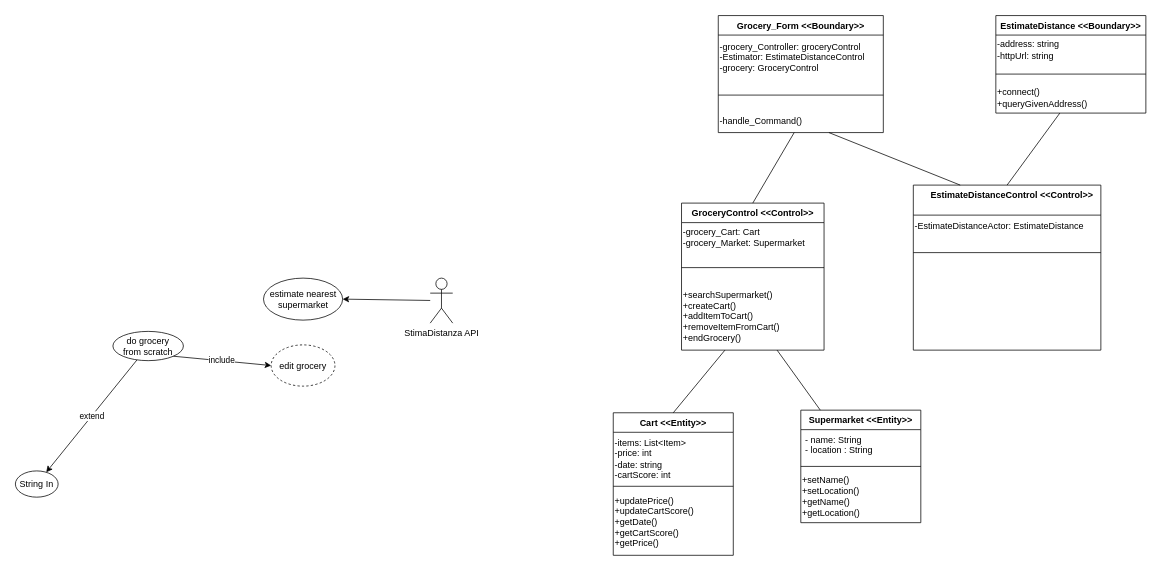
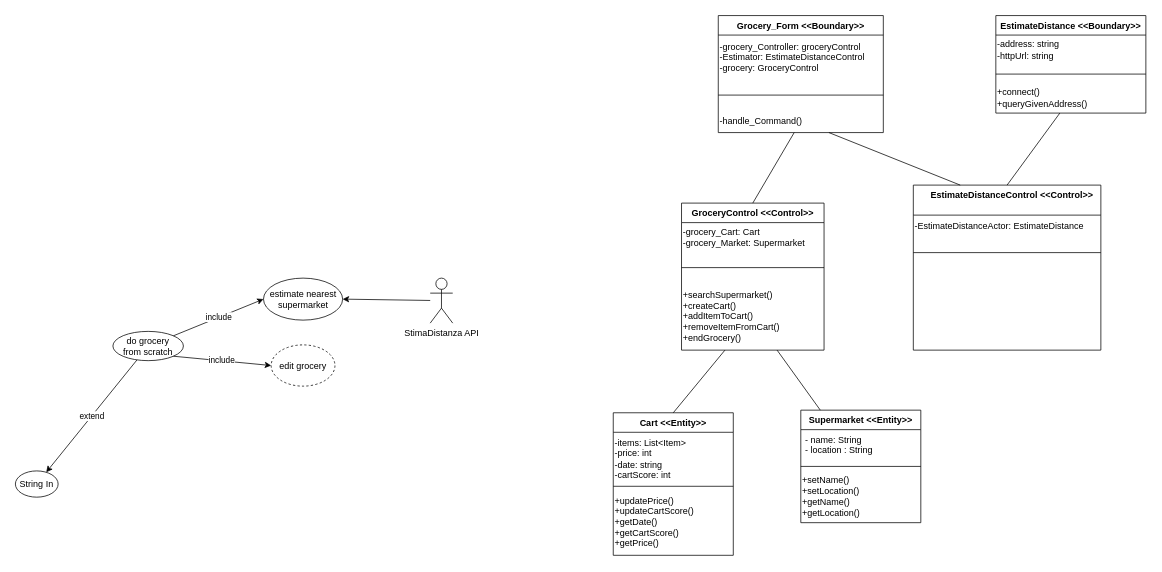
+ <mxCell id="6" value="include" style="endArrow=classic;html=1;rounded=0;entryX=0;entryY=0.5;entryDx=0;entryDy=0;exitX=1;exitY=0;exitDx=0;exitDy=0;" parent="1" source="5" target="2" edge="1"><mxGeometry width="50" height="50" relative="1" as="geometry"><mxPoint x="359" y="477" as="sourcePoint" /><mxPoint x="416" y="561" as="targetPoint" /></mxGeometry></mxCell>
